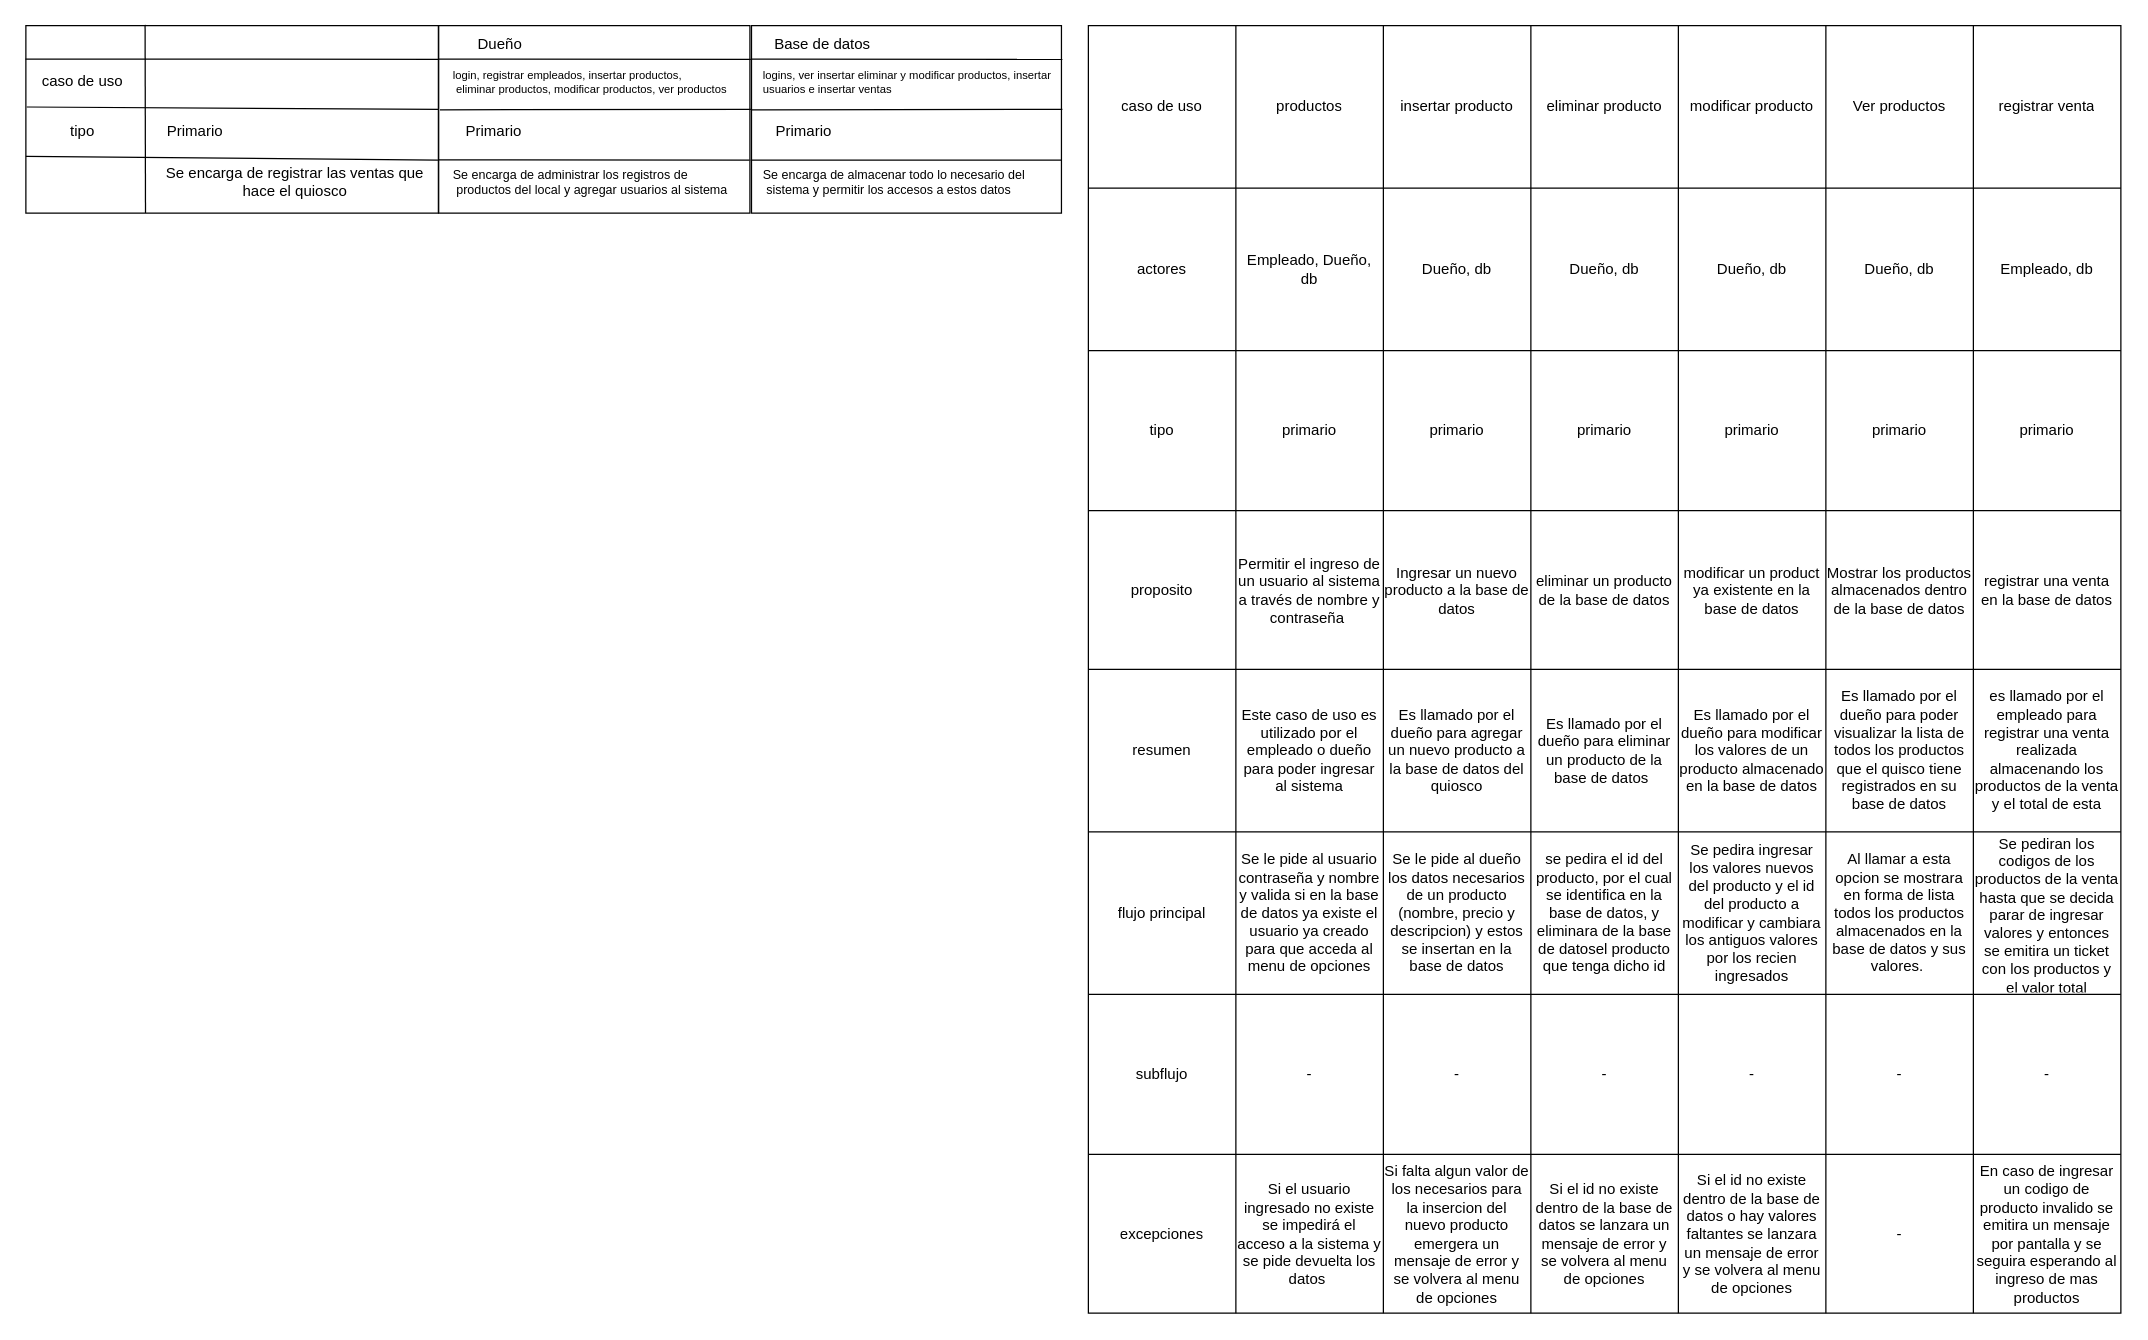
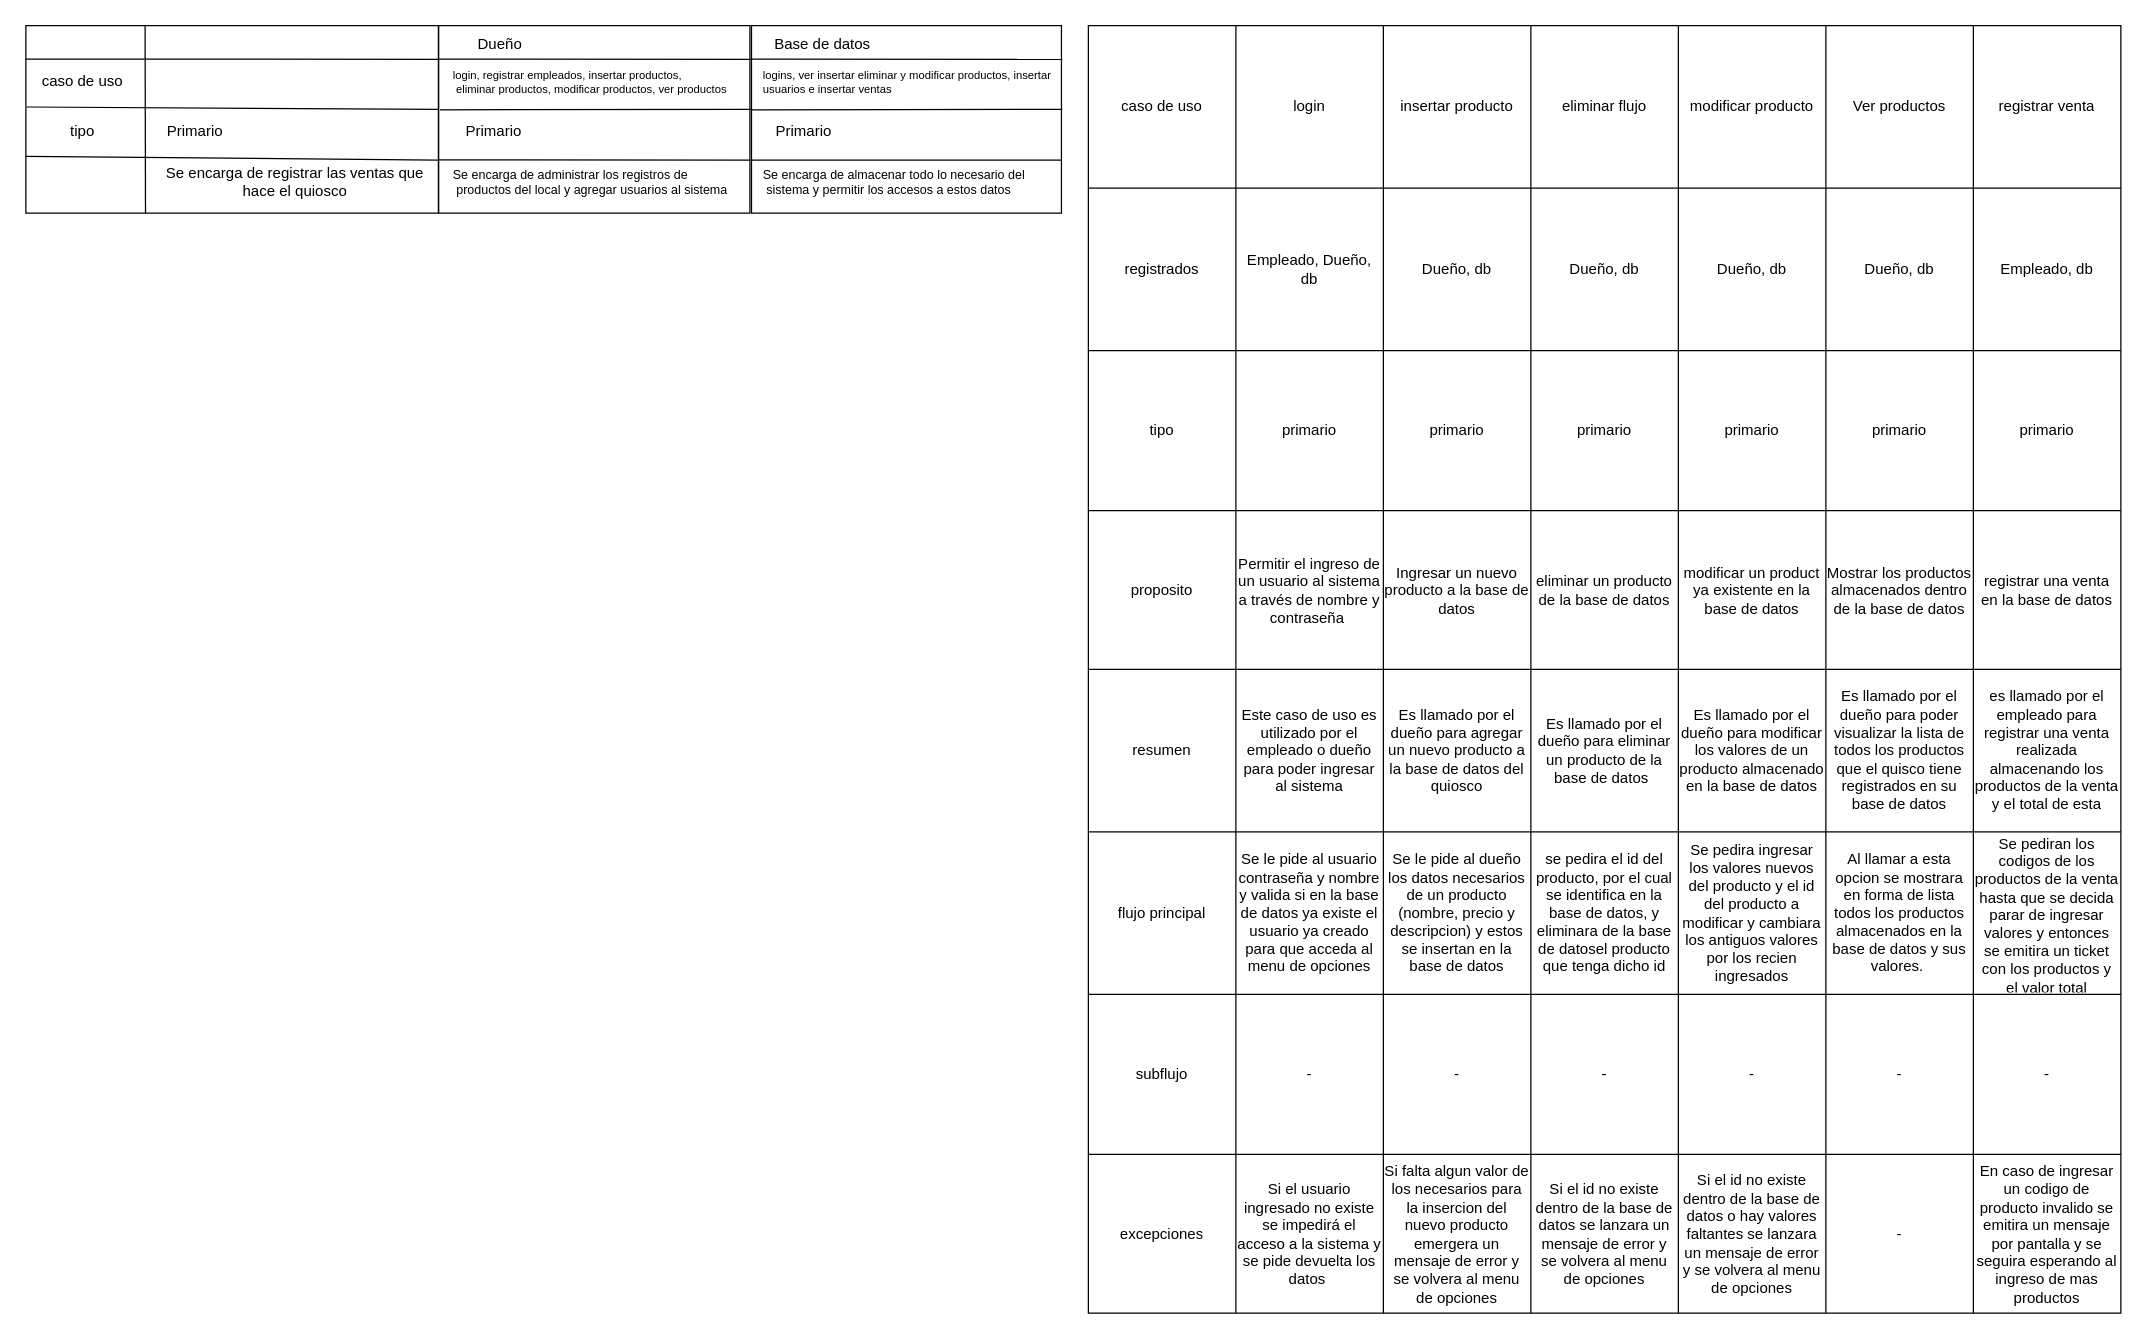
- <mxCell id="31" value="productos" style="shape=partialRectangle;html=1;whiteSpace=wrap;connectable=0;strokeColor=inherit;overflow=hidden;fillColor=none;top=0;left=0;bottom=0;right=0;pointerEvents=1;" vertex="1" parent="29"><mxGeometry x="118" width="118" height="130" as="geometry"><mxRectangle width="118" height="130" as="alternateBounds" /></mxGeometry></mxCell>
+ <mxCell id="31" value="login" style="shape=partialRectangle;html=1;whiteSpace=wrap;connectable=0;strokeColor=inherit;overflow=hidden;fillColor=none;top=0;left=0;bottom=0;right=0;pointerEvents=1;" vertex="1" parent="29"><mxGeometry x="118" width="118" height="130" as="geometry"><mxRectangle width="118" height="130" as="alternateBounds" /></mxGeometry></mxCell>
- <mxCell id="33" value="eliminar producto" style="shape=partialRectangle;html=1;whiteSpace=wrap;connectable=0;strokeColor=inherit;overflow=hidden;fillColor=none;top=0;left=0;bottom=0;right=0;pointerEvents=1;" vertex="1" parent="29"><mxGeometry x="354" width="118" height="130" as="geometry"><mxRectangle width="118" height="130" as="alternateBounds" /></mxGeometry></mxCell>
+ <mxCell id="33" value="eliminar flujo" style="shape=partialRectangle;html=1;whiteSpace=wrap;connectable=0;strokeColor=inherit;overflow=hidden;fillColor=none;top=0;left=0;bottom=0;right=0;pointerEvents=1;" vertex="1" parent="29"><mxGeometry x="354" width="118" height="130" as="geometry"><mxRectangle width="118" height="130" as="alternateBounds" /></mxGeometry></mxCell>
- <mxCell id="38" value="actores" style="shape=partialRectangle;html=1;whiteSpace=wrap;connectable=0;strokeColor=inherit;overflow=hidden;fillColor=none;top=0;left=0;bottom=0;right=0;pointerEvents=1;" vertex="1" parent="37"><mxGeometry width="118" height="130" as="geometry"><mxRectangle width="118" height="130" as="alternateBounds" /></mxGeometry></mxCell>
+ <mxCell id="38" value="registrados" style="shape=partialRectangle;html=1;whiteSpace=wrap;connectable=0;strokeColor=inherit;overflow=hidden;fillColor=none;top=0;left=0;bottom=0;right=0;pointerEvents=1;" vertex="1" parent="37"><mxGeometry width="118" height="130" as="geometry"><mxRectangle width="118" height="130" as="alternateBounds" /></mxGeometry></mxCell>
